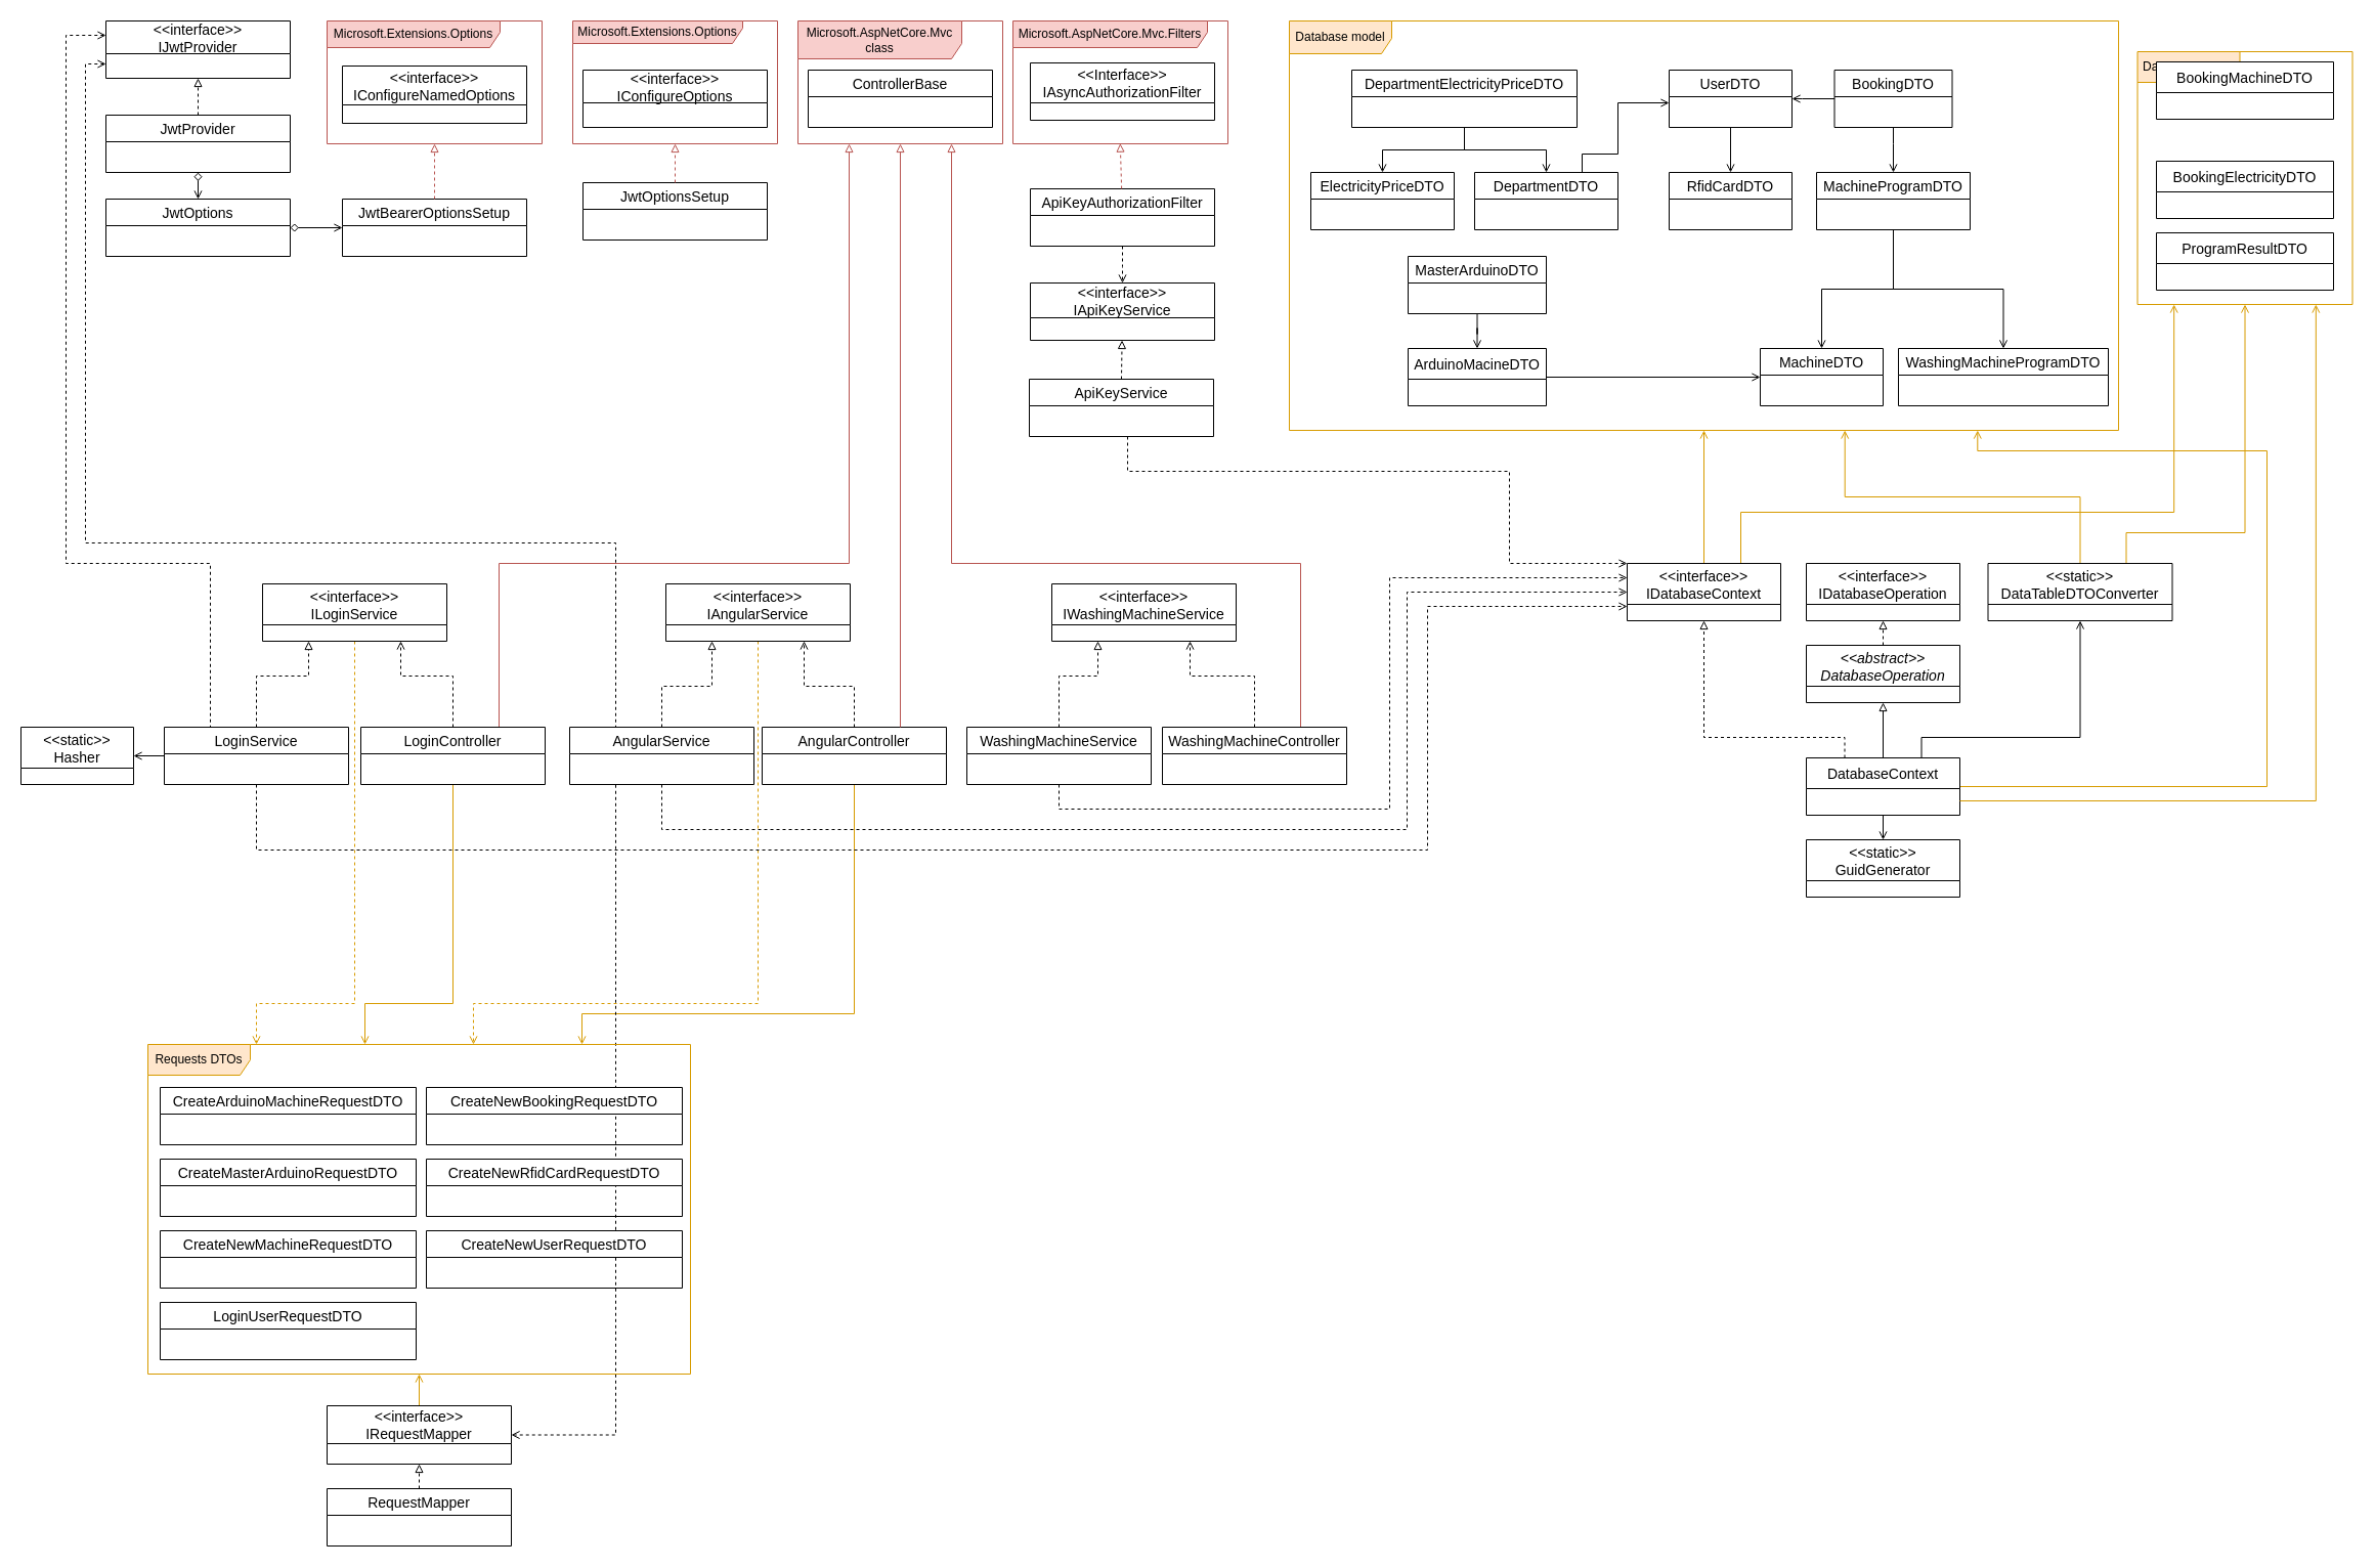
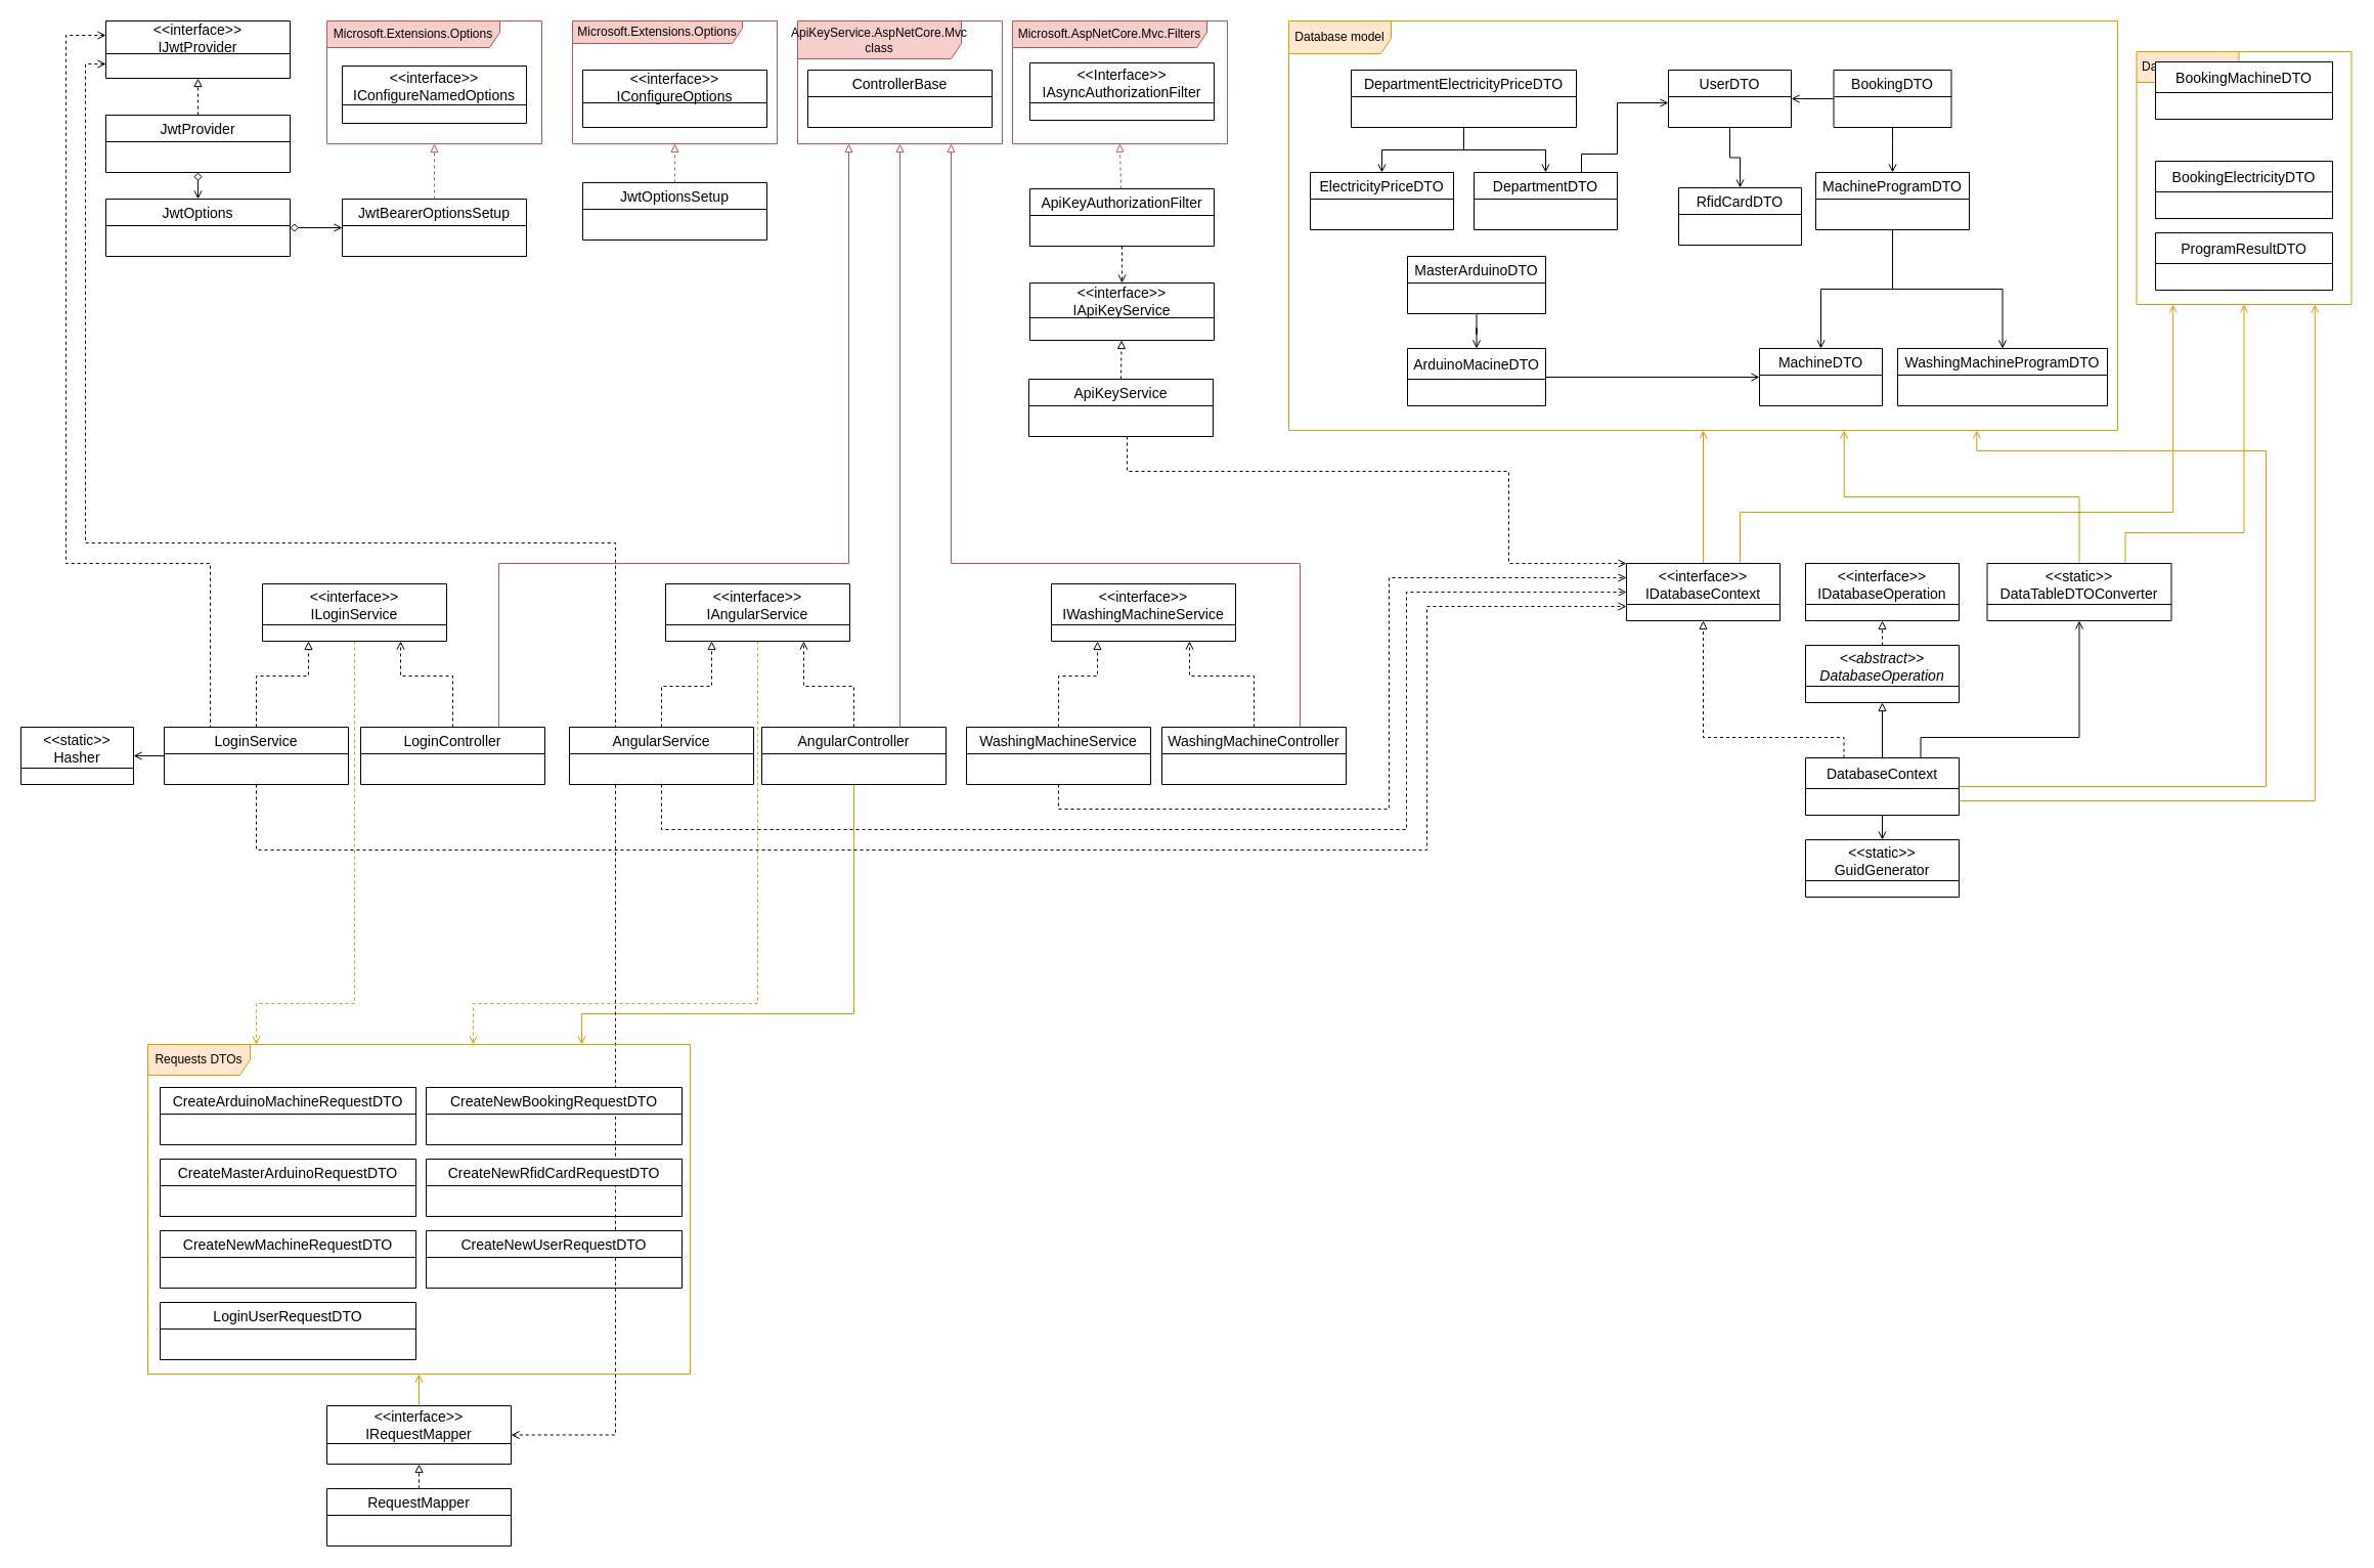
- <mxCell id="50" value="Microsoft.AspNetCore.Mvc class" style="shape=umlFrame;whiteSpace=wrap;html=1;width=160;height=37;fillColor=#f8cecc;strokeColor=#b85450;points=[[0.25,1,0,0,0],[0.5,1,0,0,0],[0.75,1,0,0,0]];" parent="1" vertex="1"><mxGeometry x="779" y="20" width="200" height="120" as="geometry" /></mxCell>
+ <mxCell id="50" value="ApiKeyService.AspNetCore.Mvc class" style="shape=umlFrame;whiteSpace=wrap;html=1;width=160;height=37;fillColor=#f8cecc;strokeColor=#b85450;points=[[0.25,1,0,0,0],[0.5,1,0,0,0],[0.75,1,0,0,0]];" parent="1" vertex="1"><mxGeometry x="779" y="20" width="200" height="120" as="geometry" /></mxCell>
- <mxCell id="15" value="RfidCardDTO" style="swimlane;fontStyle=0;childLayout=stackLayout;horizontal=1;startSize=26;horizontalStack=0;resizeParent=1;resizeParentMax=0;resizeLast=0;collapsible=1;marginBottom=0;align=center;fontSize=14;" parent="1" vertex="1"><mxGeometry x="1630" y="168" width="120" height="56" as="geometry" /></mxCell>
+ <mxCell id="15" value="RfidCardDTO" style="swimlane;fontStyle=0;childLayout=stackLayout;horizontal=1;startSize=26;horizontalStack=0;resizeParent=1;resizeParentMax=0;resizeLast=0;collapsible=1;marginBottom=0;align=center;fontSize=14;" parent="1" vertex="1"><mxGeometry x="1640" y="183" width="120" height="56" as="geometry" /></mxCell>
- <mxCell id="56" style="edgeStyle=orthogonalEdgeStyle;rounded=0;orthogonalLoop=1;jettySize=auto;html=1;startArrow=none;startFill=0;endArrow=open;endFill=0;endSize=6;fillColor=#ffe6cc;strokeColor=#d79b00;entryX=0.4;entryY=0;entryDx=0;entryDy=0;entryPerimeter=0;" parent="1" source="57" target="95" edge="1"><mxGeometry relative="1" as="geometry"><mxPoint x="404" y="990" as="targetPoint" /><Array as="points"><mxPoint x="442" y="980" /><mxPoint x="356" y="980" /></Array></mxGeometry></mxCell>
